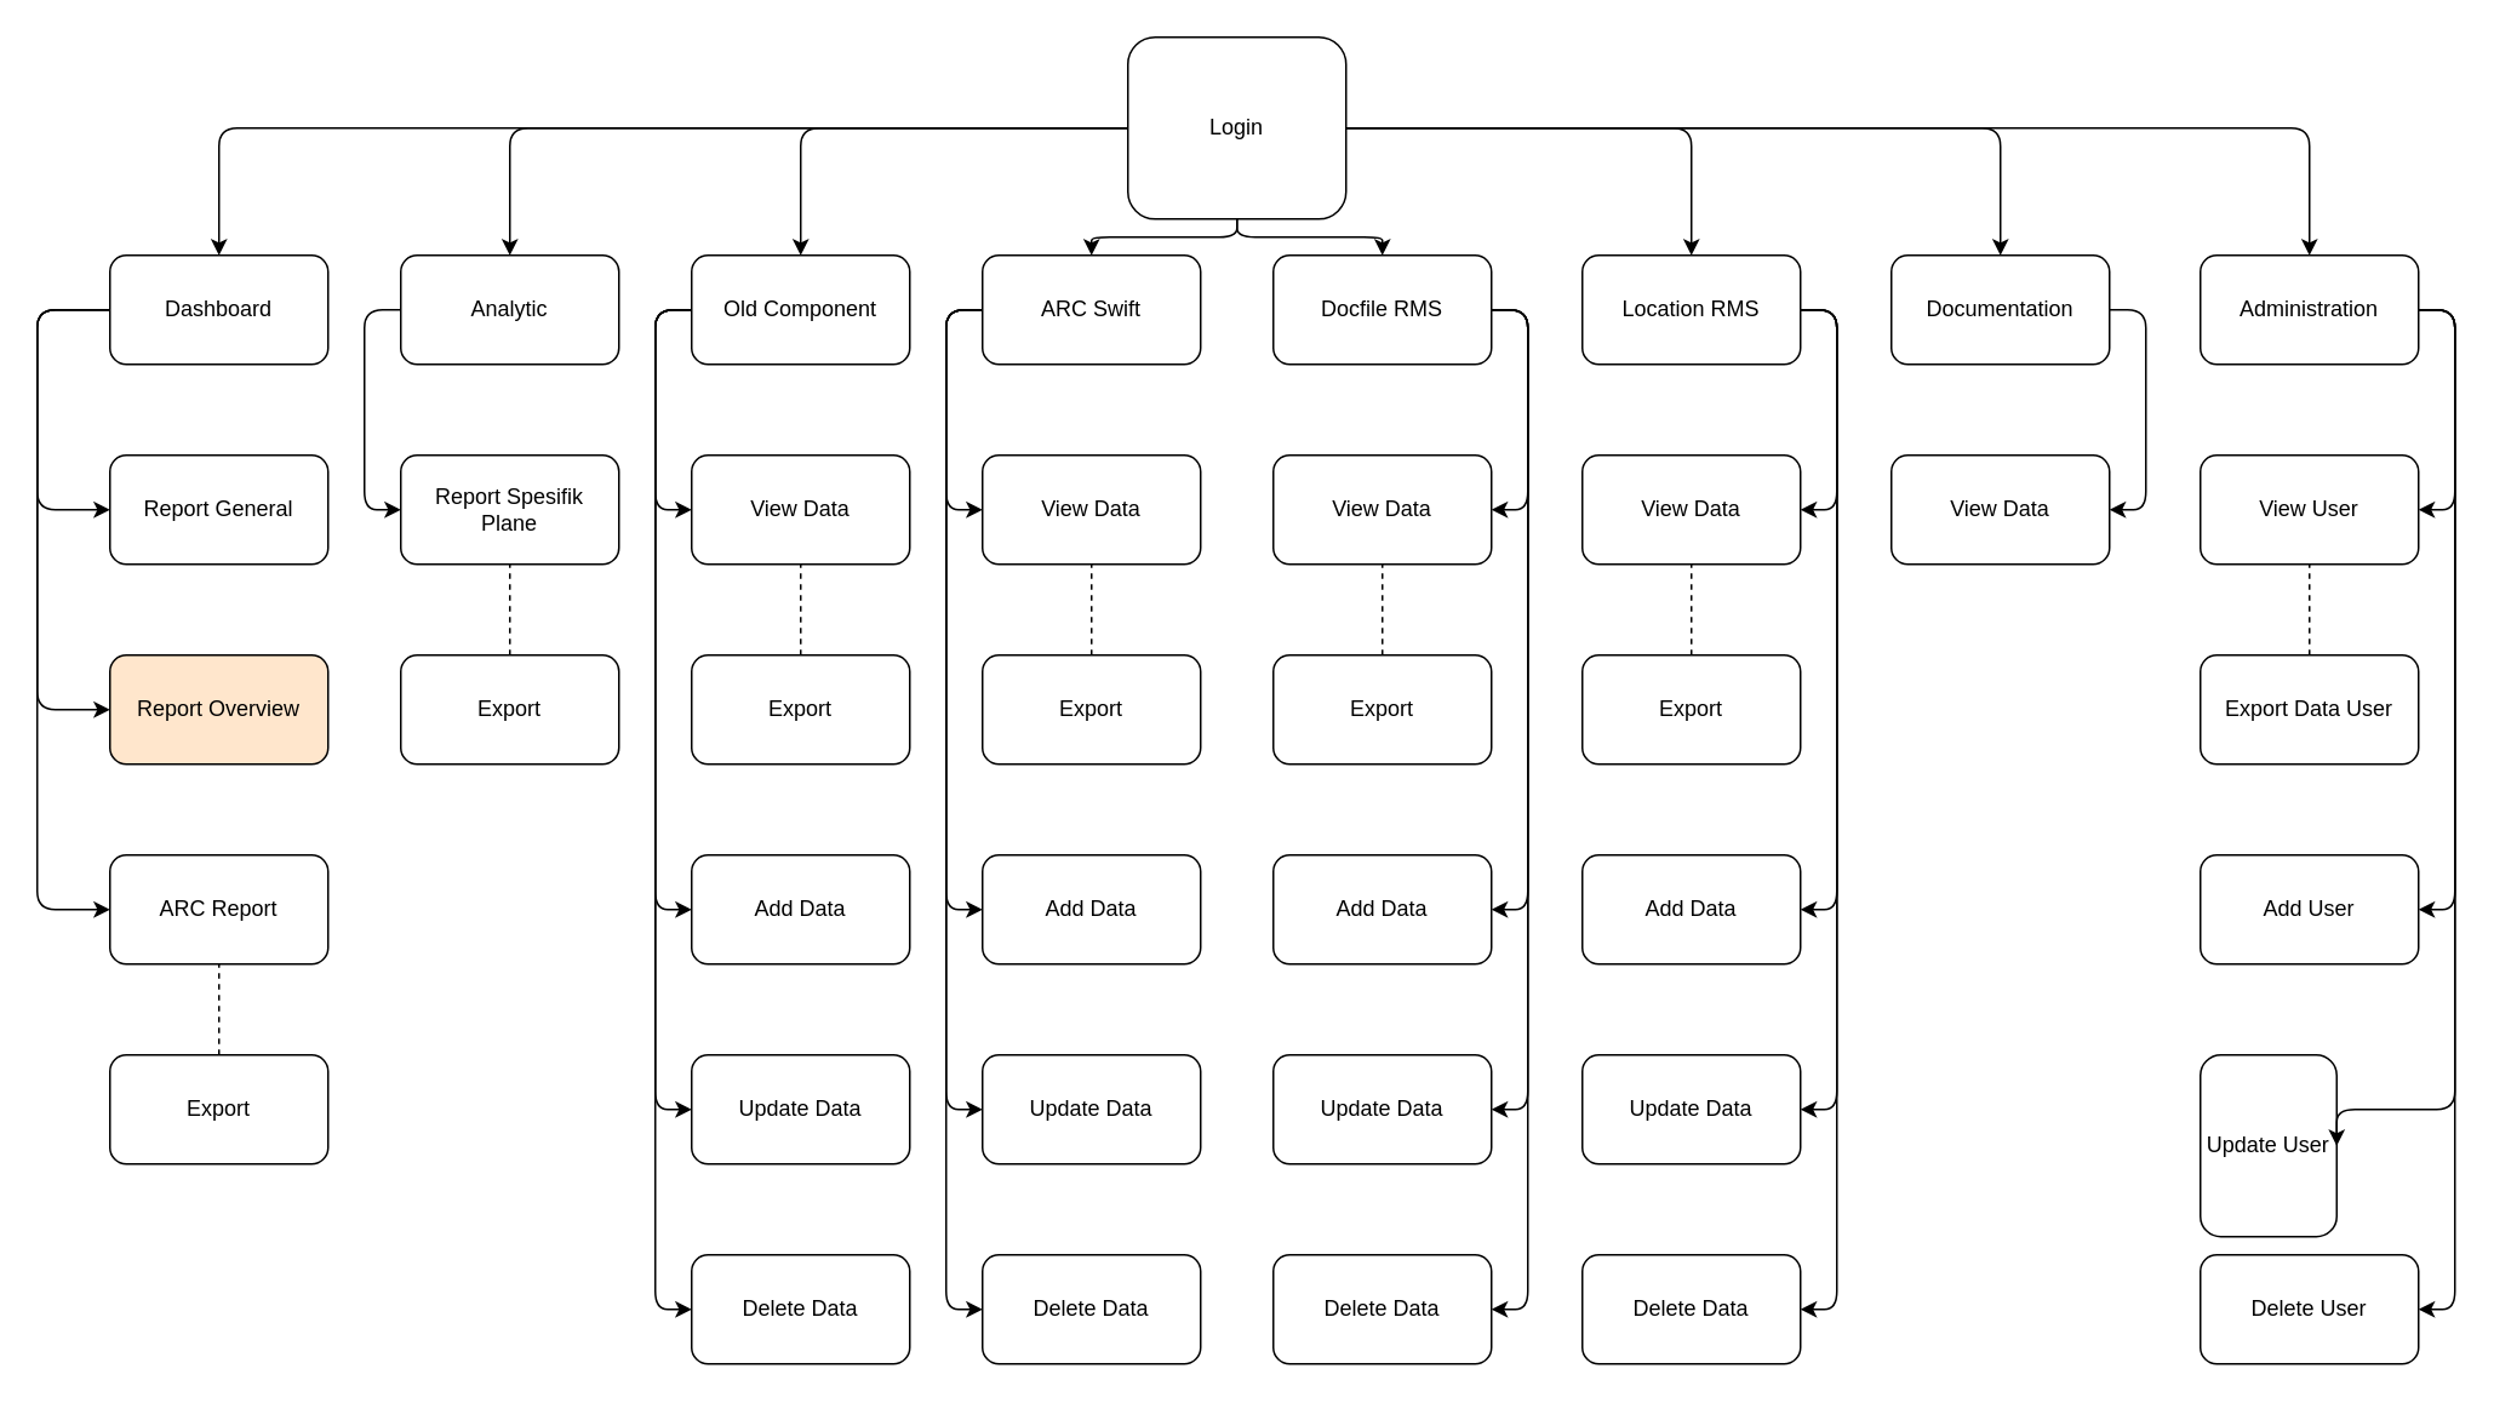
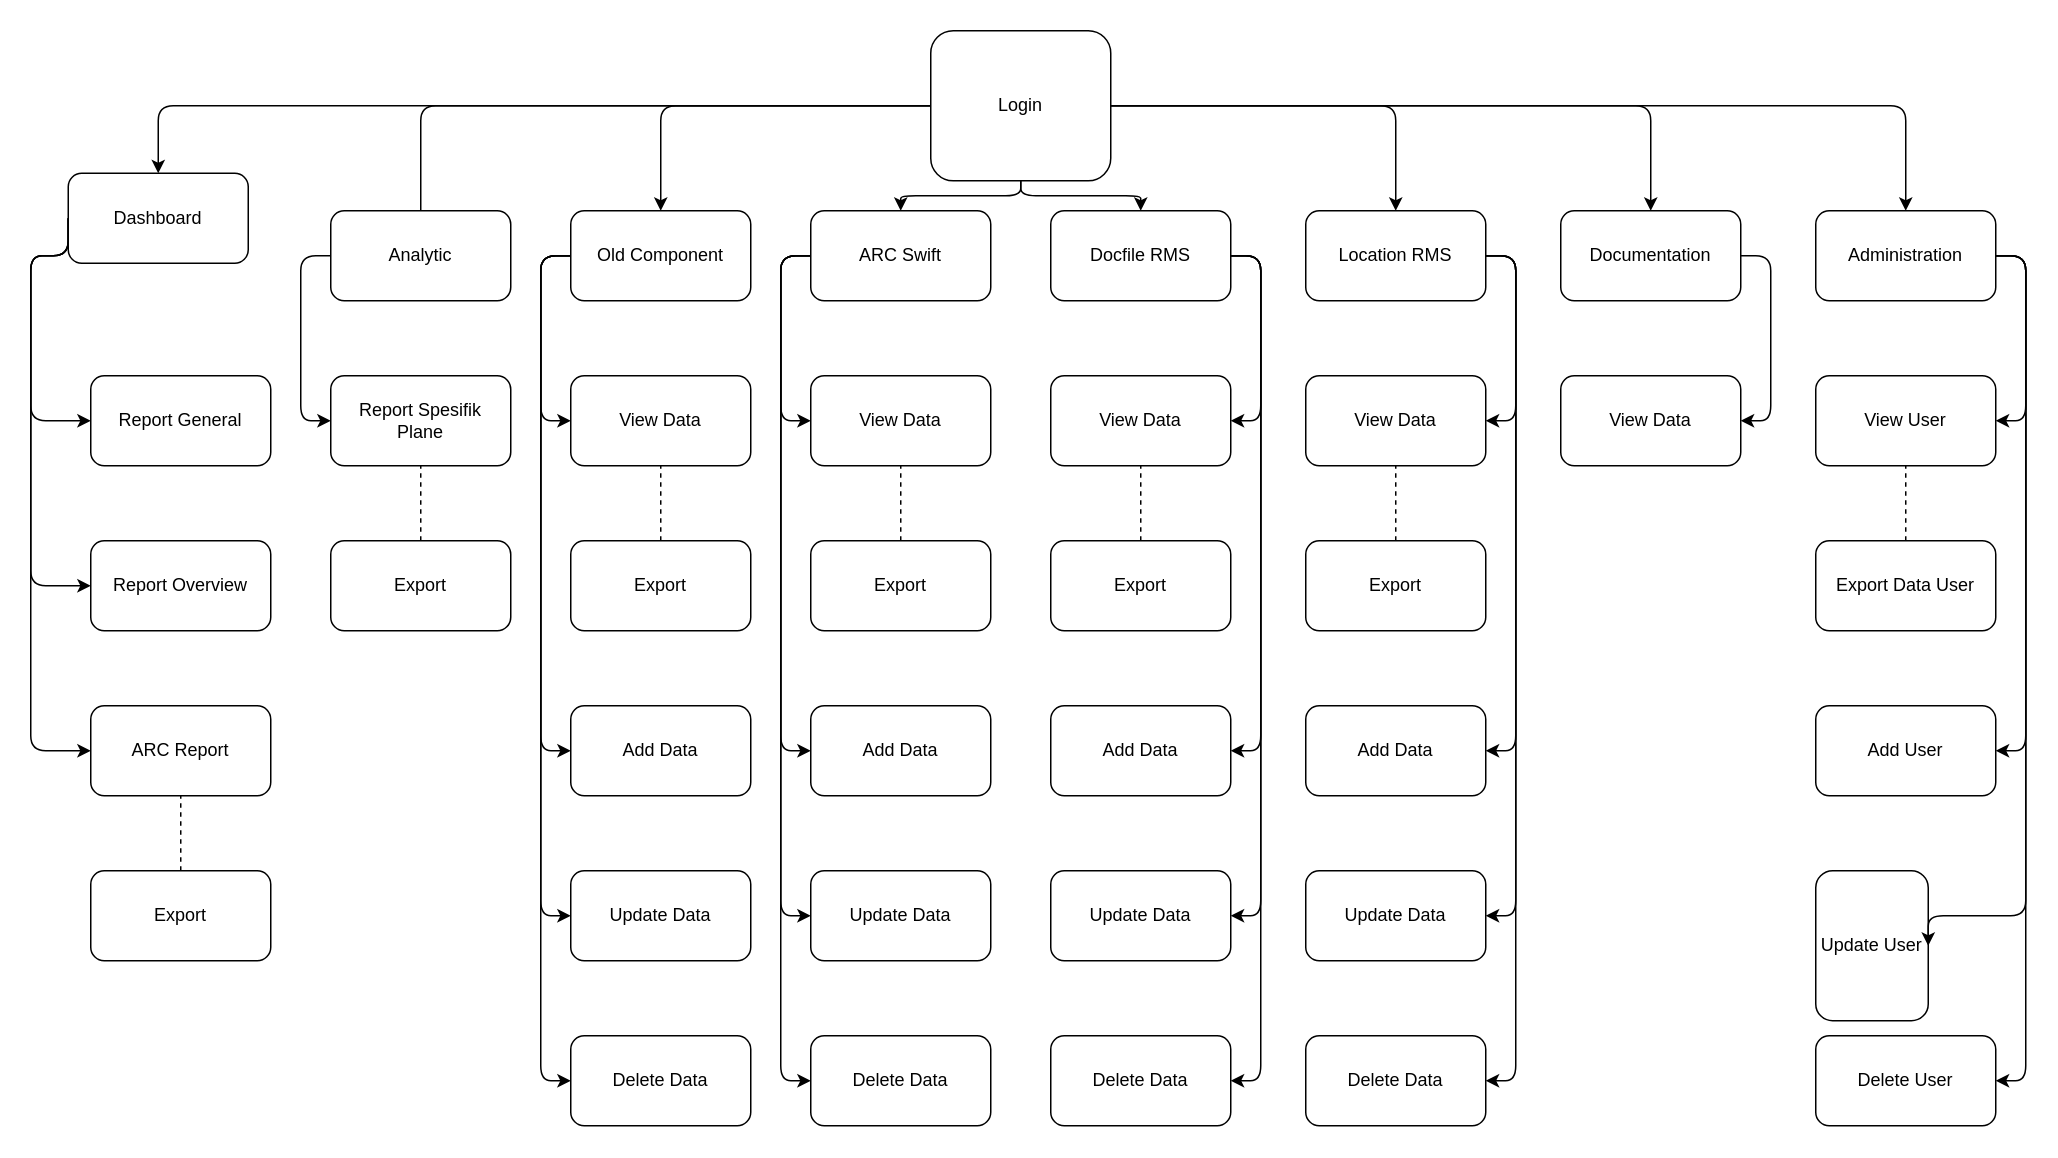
- <mxCell id="6" style="edgeStyle=orthogonalEdgeStyle;html=1;" parent="1" source="10" target="16" edge="1"><mxGeometry relative="1" as="geometry" /></mxCell>
+ <mxCell id="6" style="edgeStyle=orthogonalEdgeStyle;html=1;endArrow=none;" parent="1" source="10" target="16" edge="1"><mxGeometry relative="1" as="geometry" /></mxCell>
- <mxCell id="14" value="Dashboard" style="rounded=1;whiteSpace=wrap;html=1;" parent="1" vertex="1"><mxGeometry x="60" y="140" width="120" height="60" as="geometry" /></mxCell>
+ <mxCell id="14" value="Dashboard" style="rounded=1;whiteSpace=wrap;html=1;" parent="1" vertex="1"><mxGeometry x="45" y="115" width="120" height="60" as="geometry" /></mxCell>
- <mxCell id="31" value="Report Overview" style="rounded=1;whiteSpace=wrap;html=1;fillColor=#ffe6cc;" parent="1" vertex="1"><mxGeometry x="60" y="360" width="120" height="60" as="geometry" /></mxCell>
+ <mxCell id="31" value="Report Overview" style="rounded=1;whiteSpace=wrap;html=1;" parent="1" vertex="1"><mxGeometry x="60" y="360" width="120" height="60" as="geometry" /></mxCell>
